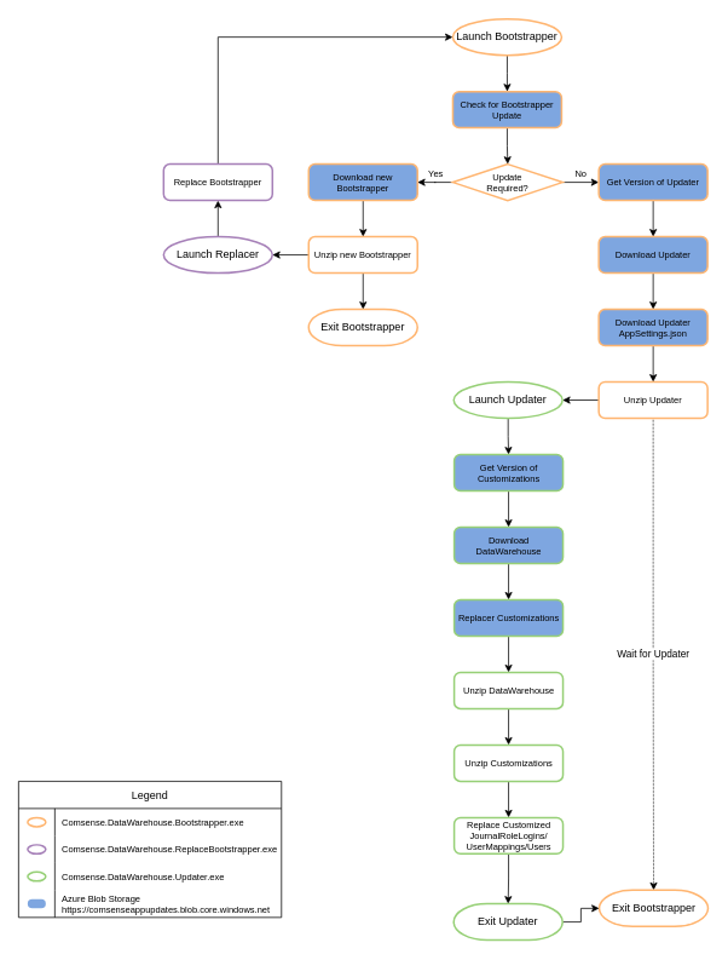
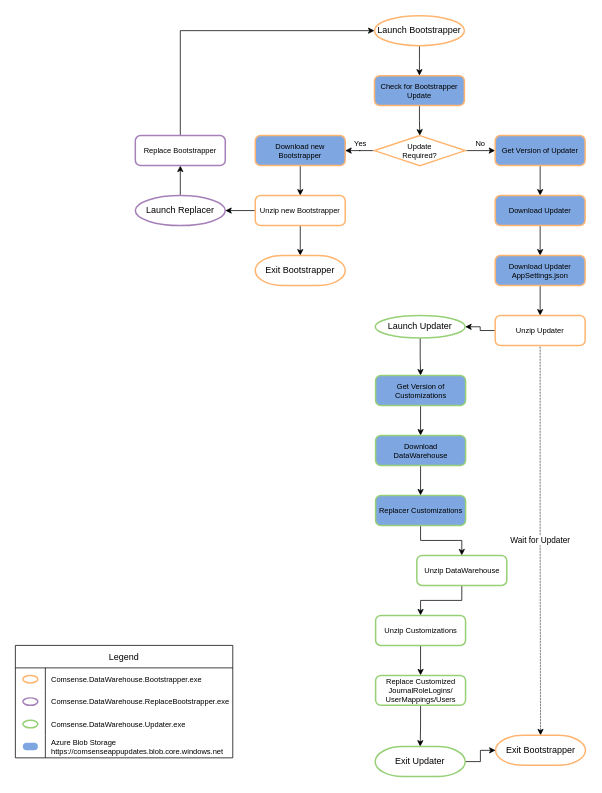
- <mxCell id="26" value="Launch Updater" style="strokeWidth=2;html=1;shape=mxgraph.flowchart.start_1;whiteSpace=wrap;strokeColor=#97D077;" parent="1" vertex="1"><mxGeometry x="500" y="420" width="120" height="40" as="geometry" /></mxCell>
+ <mxCell id="26" value="Launch Updater" style="strokeWidth=2;html=1;shape=mxgraph.flowchart.start_1;whiteSpace=wrap;strokeColor=#97D077;" parent="1" vertex="1"><mxGeometry x="500" y="420" width="120" height="30" as="geometry" /></mxCell>
- <mxCell id="35" value="Unzip DataWarehouse" style="rounded=1;whiteSpace=wrap;html=1;absoluteArcSize=1;arcSize=14;strokeWidth=2;fontSize=10;strokeColor=#97D077;fillColor=default;" parent="1" vertex="1"><mxGeometry x="500.5" y="740" width="120" height="40" as="geometry" /></mxCell>
+ <mxCell id="35" value="Unzip DataWarehouse" style="rounded=1;whiteSpace=wrap;html=1;absoluteArcSize=1;arcSize=14;strokeWidth=2;fontSize=10;strokeColor=#97D077;fillColor=default;" parent="1" vertex="1"><mxGeometry x="555.5" y="740" width="120" height="40" as="geometry" /></mxCell>
